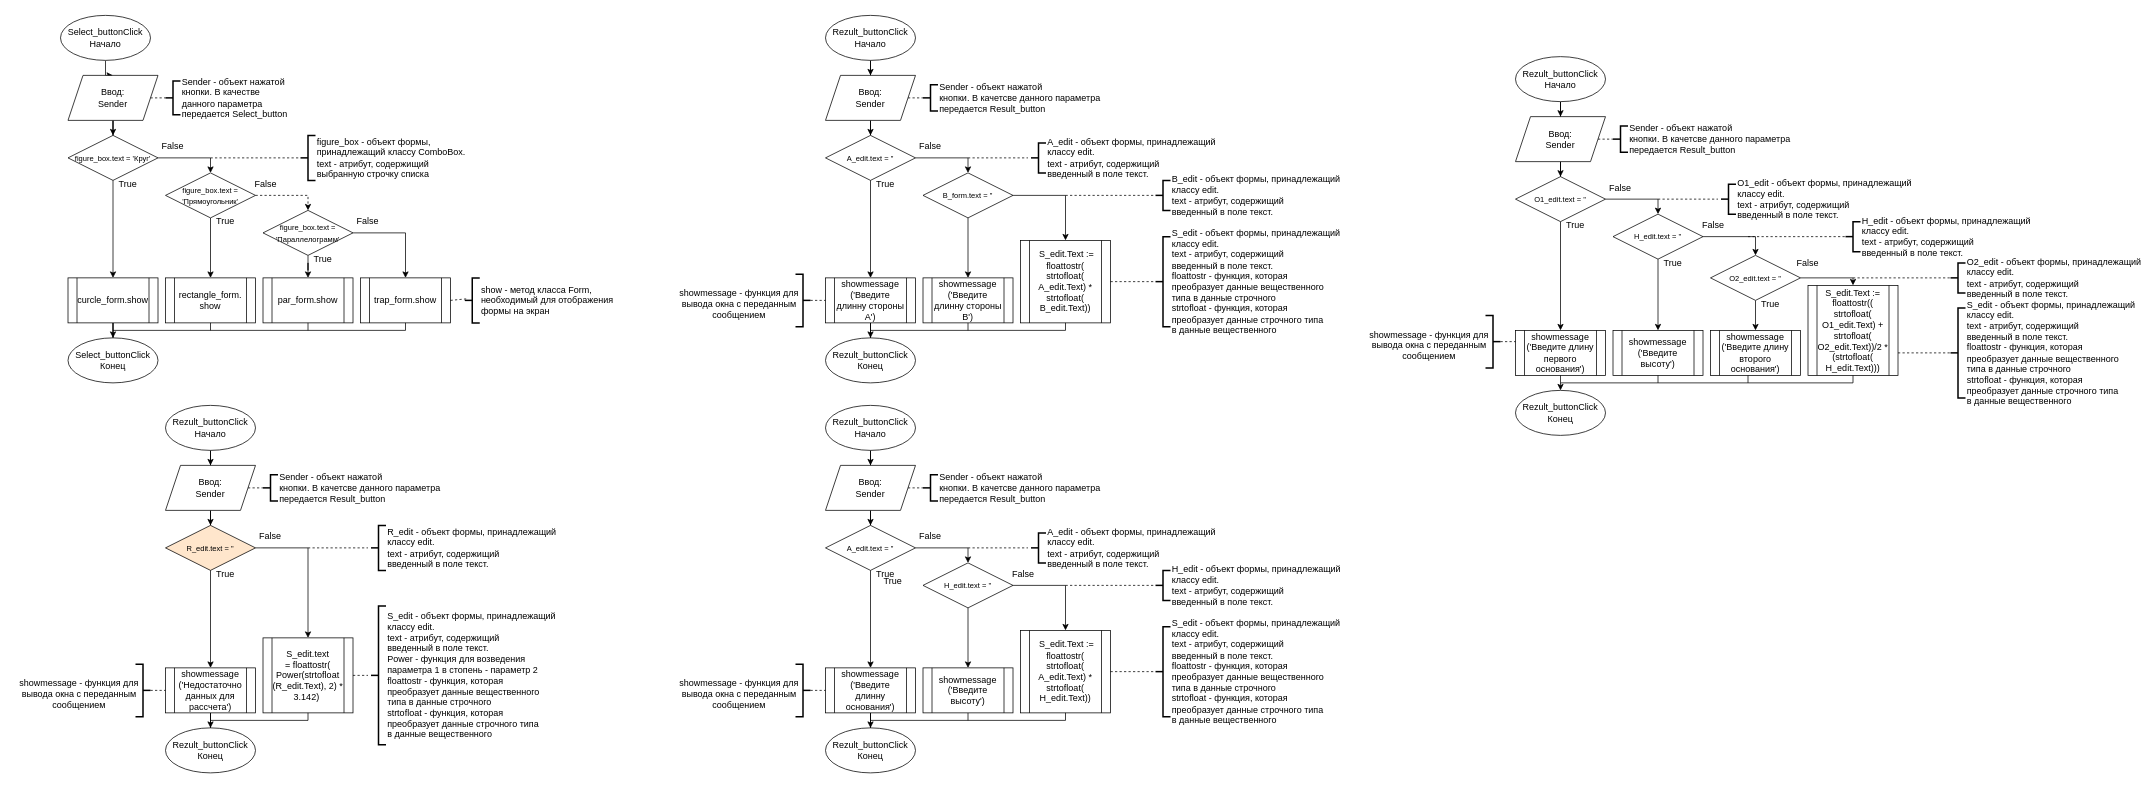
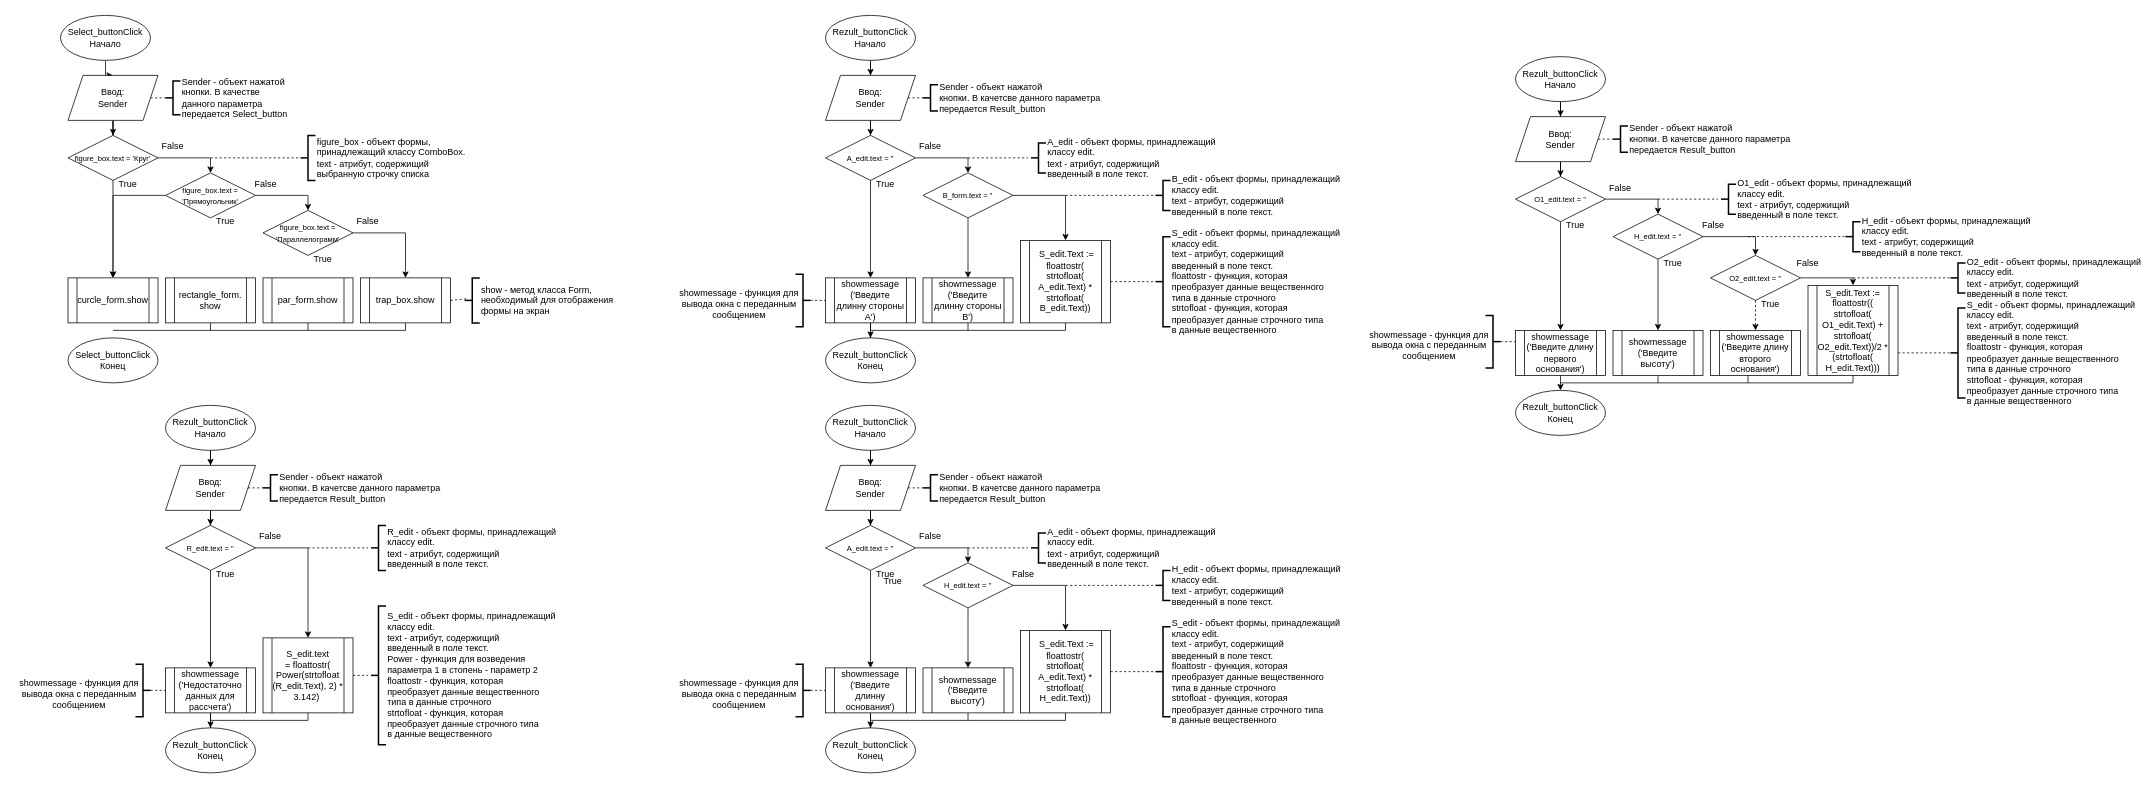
- <mxCell id="15" value="" style="endArrow=classic;html=1;rounded=0;entryX=0.5;entryY=0;entryDx=0;entryDy=0;exitX=1;exitY=0.5;exitDx=0;exitDy=0;dashed=1;" edge="1" parent="1" source="10" target="12"><mxGeometry width="50" height="50" relative="1" as="geometry"><mxPoint x="350" y="260" as="sourcePoint" /><mxPoint x="400" y="210" as="targetPoint" /><Array as="points"><mxPoint x="410" y="260" /></Array></mxGeometry></mxCell>
+ <mxCell id="15" value="" style="endArrow=classic;html=1;rounded=0;entryX=0.5;entryY=0;entryDx=0;entryDy=0;exitX=1;exitY=0.5;exitDx=0;exitDy=0;" edge="1" parent="1" source="10" target="12"><mxGeometry width="50" height="50" relative="1" as="geometry"><mxPoint x="350" y="260" as="sourcePoint" /><mxPoint x="400" y="210" as="targetPoint" /><Array as="points"><mxPoint x="410" y="260" /></Array></mxGeometry></mxCell>
- <mxCell id="9" value="" style="edgeStyle=orthogonalEdgeStyle;rounded=0;orthogonalLoop=1;jettySize=auto;html=1;" edge="1" parent="1" source="10" target="17"><mxGeometry relative="1" as="geometry" /></mxCell>
+ <mxCell id="9" value="" style="edgeStyle=orthogonalEdgeStyle;rounded=0;orthogonalLoop=1;jettySize=auto;html=1;" edge="1" parent="1" source="10" target="19"><mxGeometry relative="1" as="geometry" /></mxCell>
- <mxCell id="11" value="" style="edgeStyle=orthogonalEdgeStyle;rounded=0;orthogonalLoop=1;jettySize=auto;html=1;" edge="1" parent="1" source="12" target="13"><mxGeometry relative="1" as="geometry" /></mxCell>
- <mxCell id="16" value="trap_form.show" style="shape=process;whiteSpace=wrap;html=1;backgroundOutline=1;" vertex="1" parent="1"><mxGeometry x="480" y="370" width="120" height="60" as="geometry" /></mxCell>
+ <mxCell id="16" value="trap_box.show" style="shape=process;whiteSpace=wrap;html=1;backgroundOutline=1;" vertex="1" parent="1"><mxGeometry x="480" y="370" width="120" height="60" as="geometry" /></mxCell>
- <mxCell id="142" value="" style="edgeStyle=orthogonalEdgeStyle;rounded=0;orthogonalLoop=1;jettySize=auto;html=1;" edge="1" parent="1" source="143" target="149"><mxGeometry relative="1" as="geometry" /></mxCell>
+ <mxCell id="142" value="" style="edgeStyle=orthogonalEdgeStyle;rounded=0;orthogonalLoop=1;jettySize=auto;html=1;dashed=1;" edge="1" parent="1" source="143" target="149"><mxGeometry relative="1" as="geometry" /></mxCell>
- <mxCell id="18" value="" style="edgeStyle=orthogonalEdgeStyle;rounded=0;orthogonalLoop=1;jettySize=auto;html=1;" edge="1" parent="1" source="19" target="28"><mxGeometry relative="1" as="geometry" /></mxCell>
- <mxCell id="41" value="&lt;font style=&quot;font-size: 10px;&quot;&gt;R_edit.text = ''&lt;/font&gt;" style="rhombus;whiteSpace=wrap;html=1;fillColor=#ffe6cc;" vertex="1" parent="1"><mxGeometry x="220" y="700" width="120" height="60" as="geometry" /></mxCell>
+ <mxCell id="41" value="&lt;font style=&quot;font-size: 10px;&quot;&gt;R_edit.text = ''&lt;/font&gt;" style="rhombus;whiteSpace=wrap;html=1;" vertex="1" parent="1"><mxGeometry x="220" y="700" width="120" height="60" as="geometry" /></mxCell>
